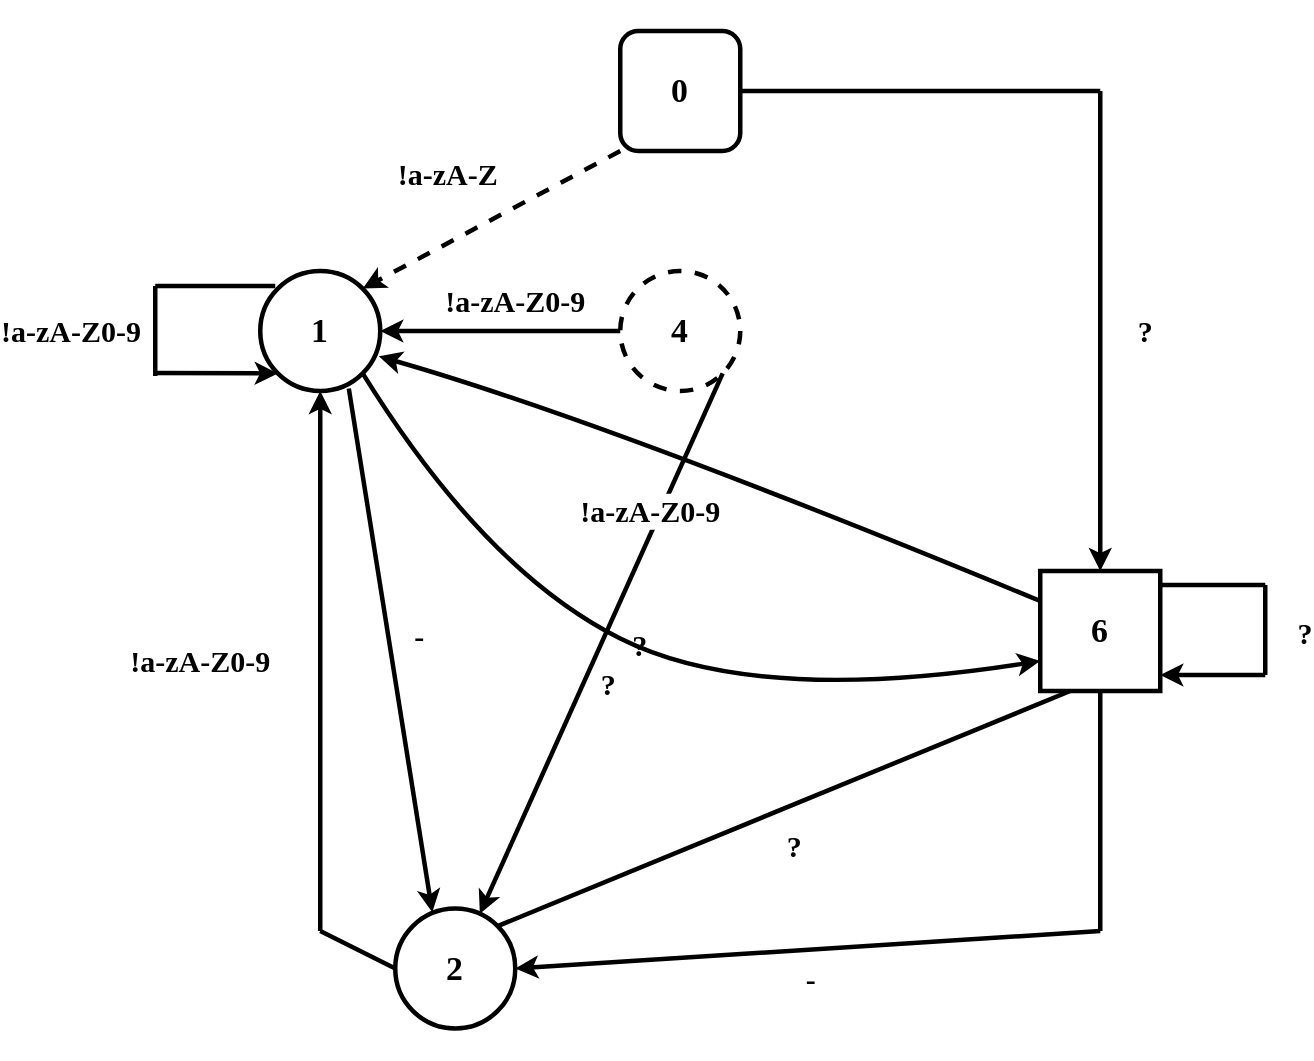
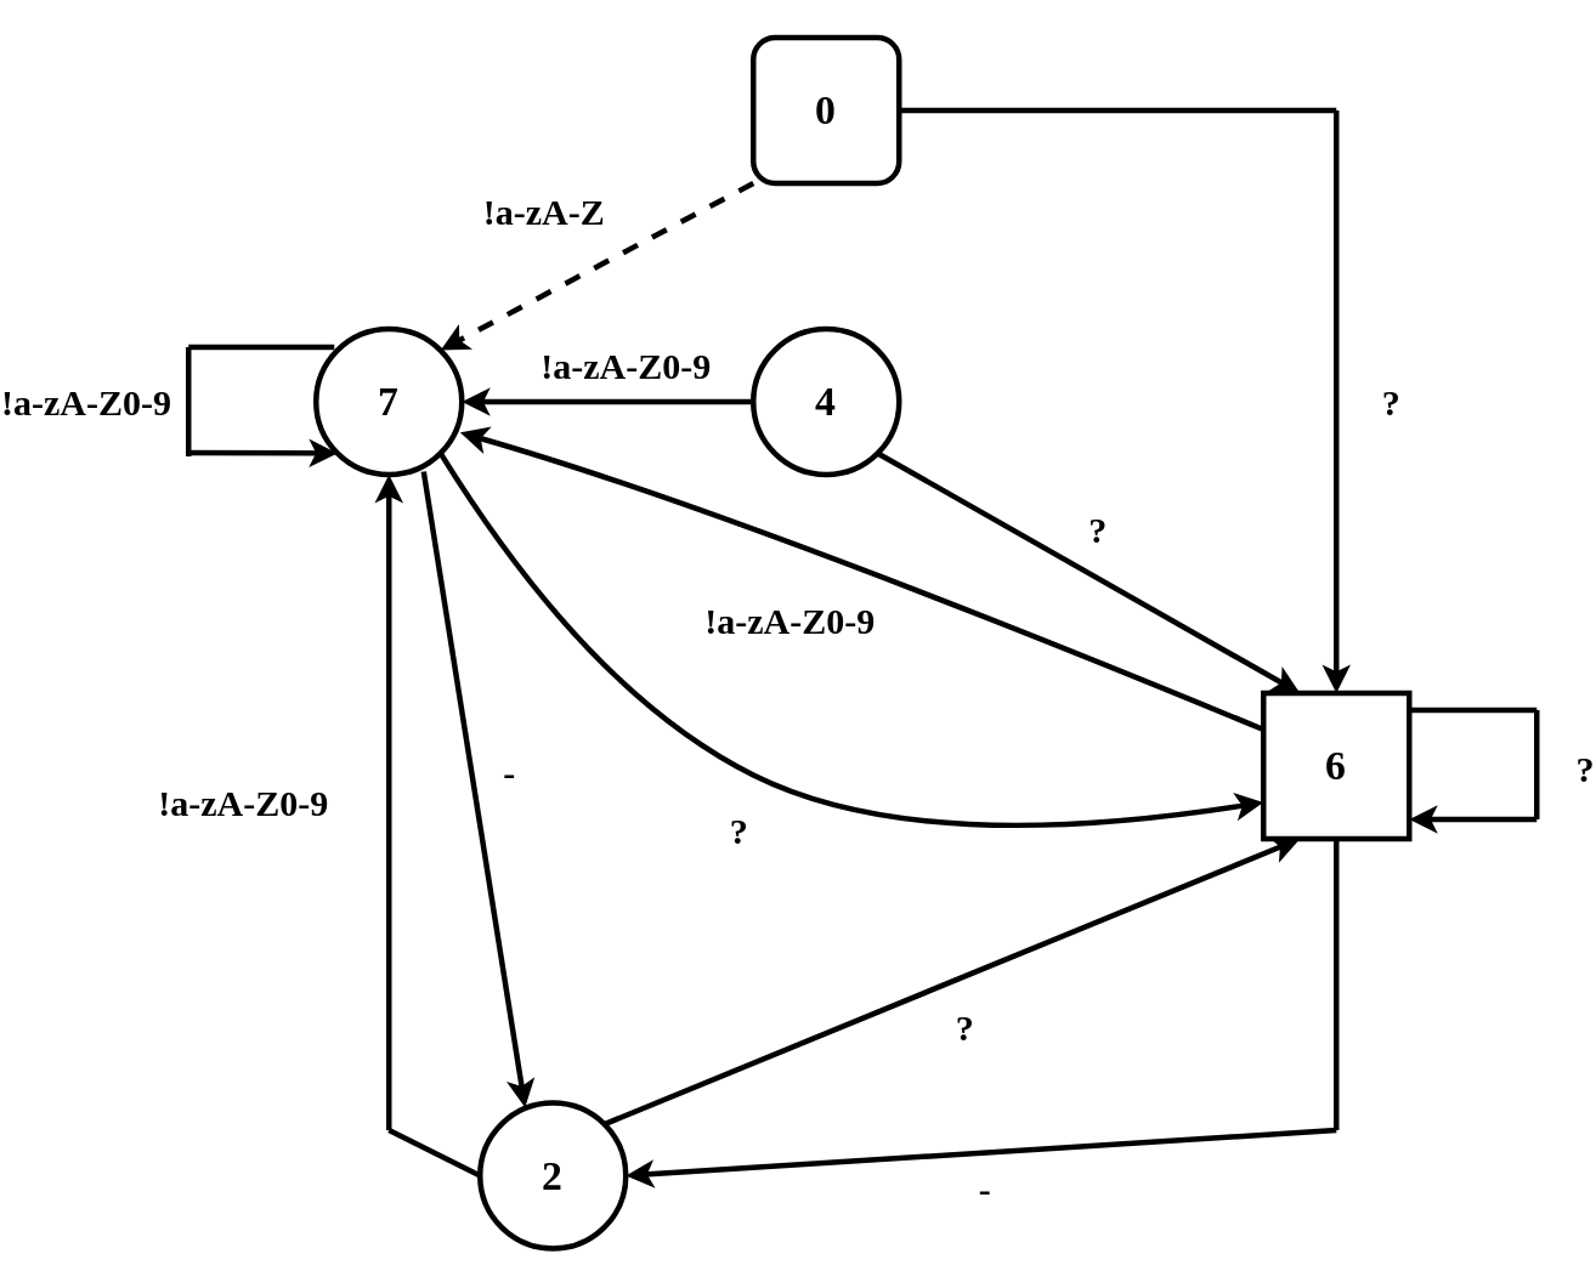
- <mxCell id="4" value="&lt;h2&gt;1&lt;/h2&gt;" style="ellipse;whiteSpace=wrap;html=1;aspect=fixed;strokeWidth=3;fontFamily=Verdana;fontSize=15;" vertex="1" parent="1"><mxGeometry x="90" y="180" width="80" height="80" as="geometry" /></mxCell>
+ <mxCell id="4" value="&lt;h2&gt;7&lt;/h2&gt;" style="ellipse;whiteSpace=wrap;html=1;aspect=fixed;strokeWidth=3;fontFamily=Verdana;fontSize=15;" vertex="1" parent="1"><mxGeometry x="90" y="180" width="80" height="80" as="geometry" /></mxCell>
- <mxCell id="5" value="&lt;h2&gt;4&lt;/h2&gt;" style="ellipse;whiteSpace=wrap;html=1;aspect=fixed;fontFamily=Verdana;fontSize=15;strokeWidth=3;fontStyle=0;dashed=1;" vertex="1" parent="1"><mxGeometry x="330" y="180" width="80" height="80" as="geometry" /></mxCell>
+ <mxCell id="5" value="&lt;h2&gt;4&lt;/h2&gt;" style="ellipse;whiteSpace=wrap;html=1;aspect=fixed;fontFamily=Verdana;fontSize=15;strokeWidth=3;fontStyle=0" vertex="1" parent="1"><mxGeometry x="330" y="180" width="80" height="80" as="geometry" /></mxCell>
- <mxCell id="23" value="?" style="endArrow=none;html=1;fontFamily=Verdana;fontSize=20;strokeWidth=3;exitX=1;exitY=0;exitDx=0;exitDy=0;entryX=0.25;entryY=1;entryDx=0;entryDy=0;fontStyle=1;" edge="1" parent="1" source="9" target="13"><mxGeometry x="-0.016" y="-25" width="50" height="50" relative="1" as="geometry"><mxPoint x="320" y="370" as="sourcePoint" /><mxPoint x="370" y="320" as="targetPoint" /><mxPoint as="offset" /></mxGeometry></mxCell>
+ <mxCell id="23" value="?" style="endArrow=classic;html=1;fontFamily=Verdana;fontSize=20;strokeWidth=3;exitX=1;exitY=0;exitDx=0;exitDy=0;entryX=0.25;entryY=1;entryDx=0;entryDy=0;fontStyle=1" edge="1" parent="1" source="9" target="13"><mxGeometry x="-0.016" y="-25" width="50" height="50" relative="1" as="geometry"><mxPoint x="320" y="370" as="sourcePoint" /><mxPoint x="370" y="320" as="targetPoint" /><mxPoint as="offset" /></mxGeometry></mxCell>
- <mxCell id="20" value="?" style="endArrow=classic;html=1;fontFamily=Verdana;fontSize=20;strokeWidth=3;exitX=1;exitY=1;exitDx=0;exitDy=0;fontStyle=1;" edge="1" parent="1" source="5" target="9"><mxGeometry x="-0.051" y="24" width="50" height="50" relative="1" as="geometry"><mxPoint x="320" y="370" as="sourcePoint" /><mxPoint x="370" y="320" as="targetPoint" /><mxPoint x="-1" as="offset" /></mxGeometry></mxCell>
+ <mxCell id="20" value="?" style="endArrow=classic;html=1;fontFamily=Verdana;fontSize=20;strokeWidth=3;exitX=1;exitY=1;exitDx=0;exitDy=0;entryX=0.25;entryY=0;entryDx=0;entryDy=0;fontStyle=1" edge="1" parent="1" source="5" target="13"><mxGeometry x="-0.051" y="24" width="50" height="50" relative="1" as="geometry"><mxPoint x="320" y="370" as="sourcePoint" /><mxPoint x="370" y="320" as="targetPoint" /><mxPoint x="-1" as="offset" /></mxGeometry></mxCell>
